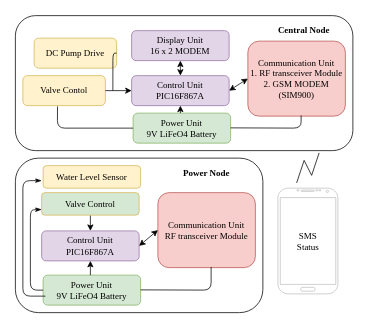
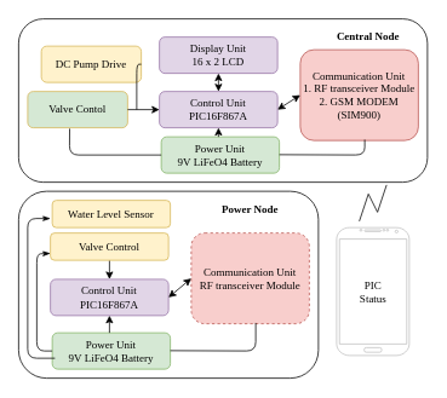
- <mxCell id="9" value="&lt;div&gt;Display Unit&lt;/div&gt;&lt;div&gt;16 x 2 MODEM&lt;br&gt;&lt;/div&gt;" style="rounded=1;whiteSpace=wrap;html=1;fillColor=#e1d5e7;strokeColor=#9673a6;fontFamily=Verdana;" parent="1" vertex="1"><mxGeometry x="175" y="40" width="130" height="40" as="geometry" /></mxCell>
+ <mxCell id="9" value="&lt;div&gt;Display Unit&lt;/div&gt;&lt;div&gt;16 x 2 LCD&lt;br&gt;&lt;/div&gt;" style="rounded=1;whiteSpace=wrap;html=1;fillColor=#e1d5e7;strokeColor=#9673a6;fontFamily=Verdana;" parent="1" vertex="1"><mxGeometry x="175" y="40" width="130" height="40" as="geometry" /></mxCell>
- <mxCell id="8" value="Valve Contol" style="rounded=1;whiteSpace=wrap;html=1;fillColor=#fff2cc;strokeColor=#d6b656;fontFamily=Verdana;" parent="1" vertex="1"><mxGeometry x="30" y="100" width="110" height="40" as="geometry" /></mxCell>
+ <mxCell id="8" value="Valve Contol" style="rounded=1;whiteSpace=wrap;html=1;fillColor=#d5e8d4;strokeColor=#d6b656;fontFamily=Verdana;" parent="1" vertex="1"><mxGeometry x="30" y="100" width="110" height="40" as="geometry" /></mxCell>
- <mxCell id="21" value="Valve Control" style="rounded=1;whiteSpace=wrap;html=1;fillColor=#d5e8d4;strokeColor=#d6b656;fontFamily=Verdana;" vertex="1" parent="1"><mxGeometry x="55" y="256" width="130" height="30" as="geometry" /></mxCell>
+ <mxCell id="21" value="Valve Control" style="rounded=1;whiteSpace=wrap;html=1;fillColor=#fff2cc;strokeColor=#d6b656;fontFamily=Verdana;" vertex="1" parent="1"><mxGeometry x="55" y="256" width="130" height="30" as="geometry" /></mxCell>
- <mxCell id="19" value="&lt;div&gt;Communication Unit&lt;/div&gt;&lt;div&gt;RF transceiver Module&lt;/div&gt;" style="rounded=1;whiteSpace=wrap;html=1;fillColor=#f8cecc;strokeColor=#b85450;fontFamily=Verdana;" vertex="1" parent="1"><mxGeometry x="210" y="256" width="130" height="100" as="geometry" /></mxCell>
+ <mxCell id="19" value="&lt;div&gt;Communication Unit&lt;/div&gt;&lt;div&gt;RF transceiver Module&lt;/div&gt;" style="rounded=1;whiteSpace=wrap;html=1;fillColor=#f8cecc;strokeColor=#b85450;fontFamily=Verdana;dashed=1;" vertex="1" parent="1"><mxGeometry x="210" y="256" width="130" height="100" as="geometry" /></mxCell>
- <mxCell id="27" value="&lt;div&gt;SMS &lt;br&gt;&lt;/div&gt;&lt;div&gt;Status&lt;/div&gt;" style="text;html=1;align=center;verticalAlign=middle;resizable=0;points=[];autosize=1;fontFamily=Verdana;" vertex="1" parent="1"><mxGeometry x="380" y="305.5" width="60" height="30" as="geometry" /></mxCell>
+ <mxCell id="27" value="&lt;div&gt;PIC &lt;br&gt;&lt;/div&gt;&lt;div&gt;Status&lt;/div&gt;" style="text;html=1;align=center;verticalAlign=middle;resizable=0;points=[];autosize=1;fontFamily=Verdana;" vertex="1" parent="1"><mxGeometry x="380" y="305.5" width="60" height="30" as="geometry" /></mxCell>
